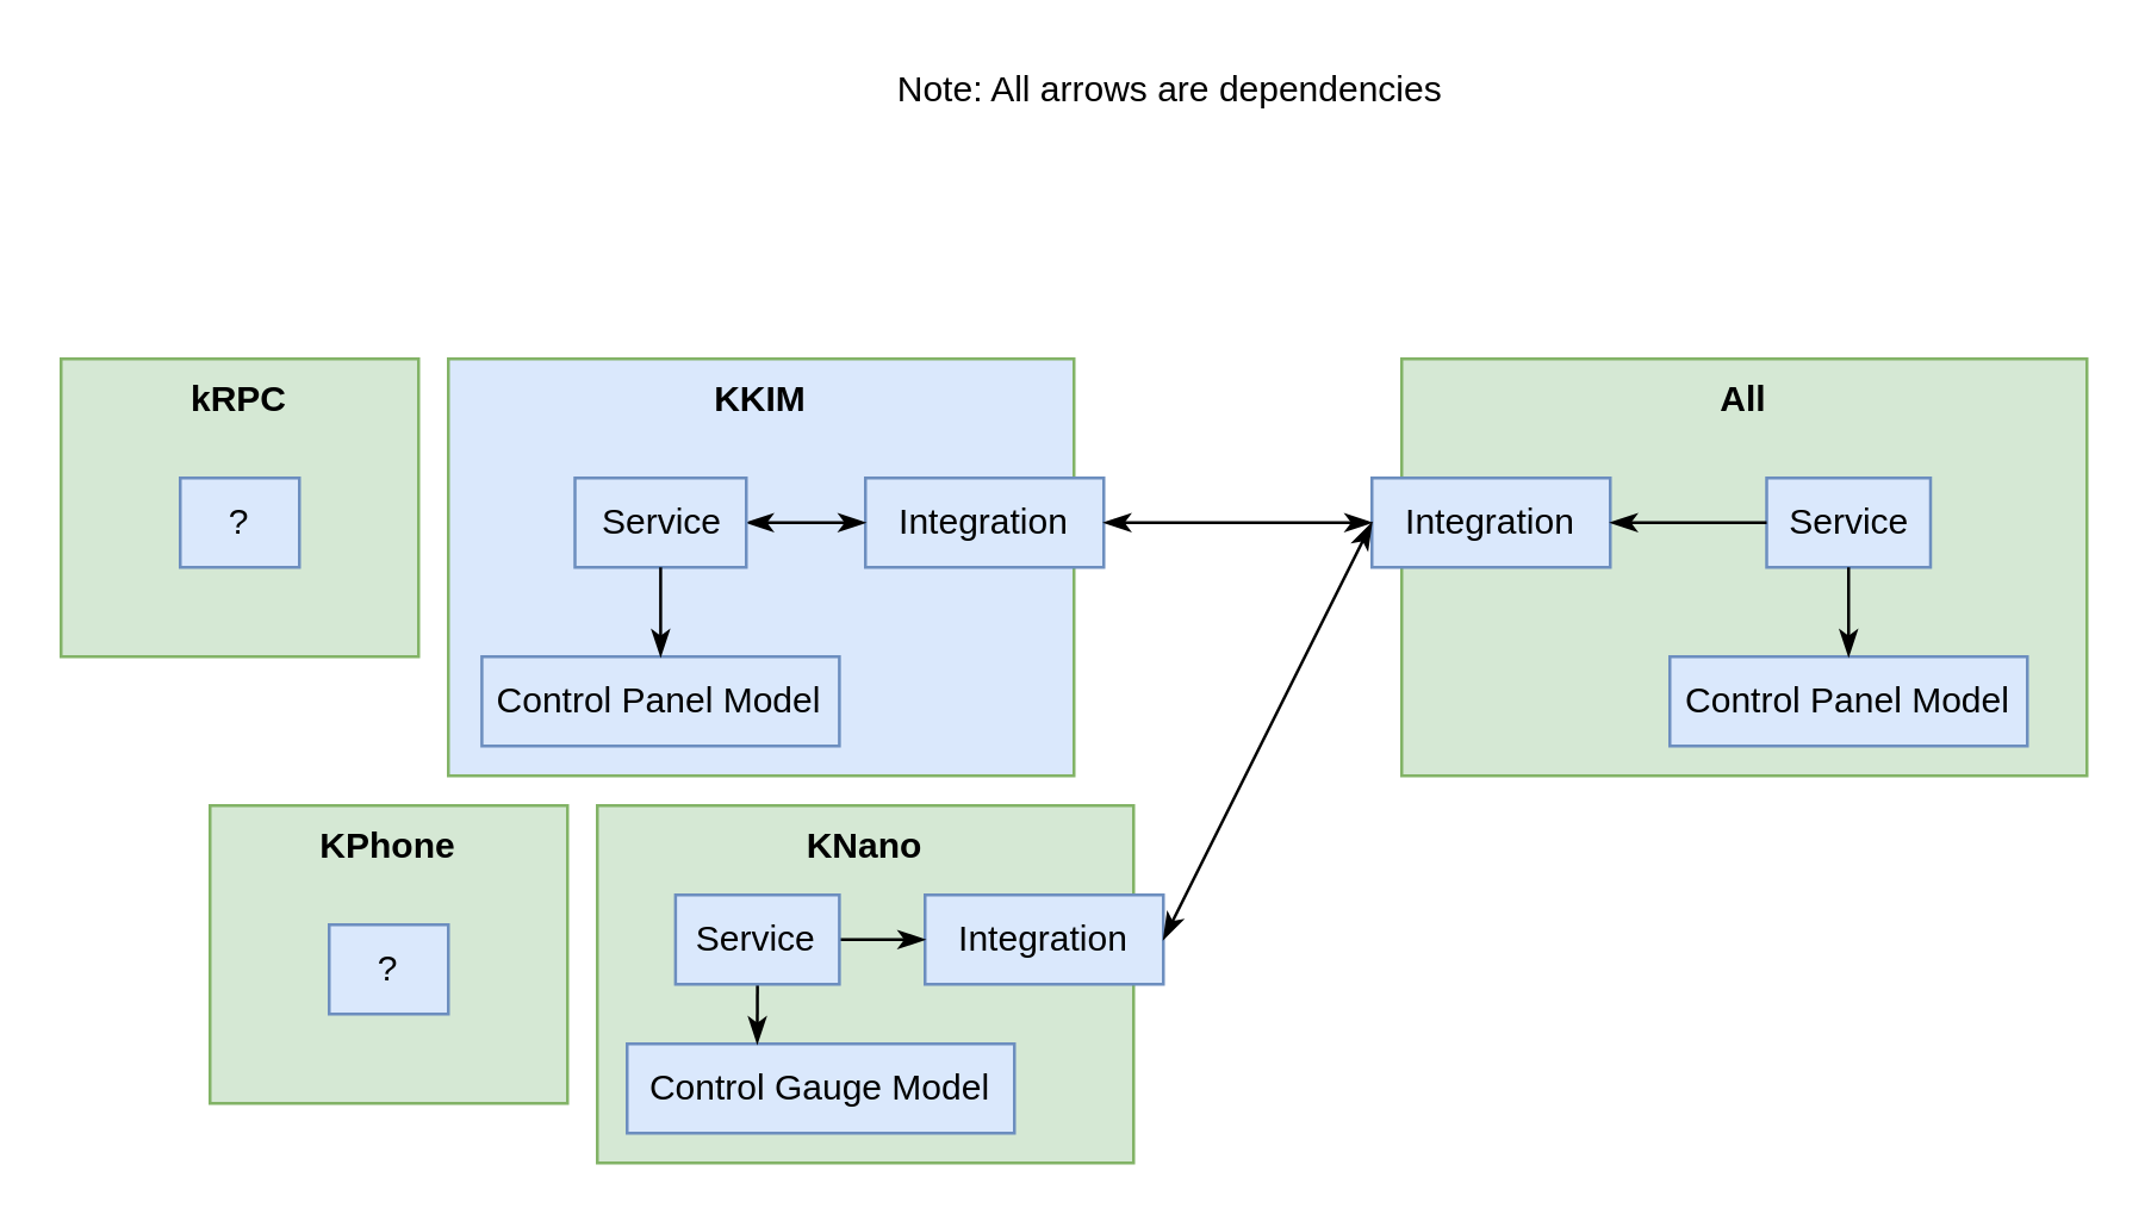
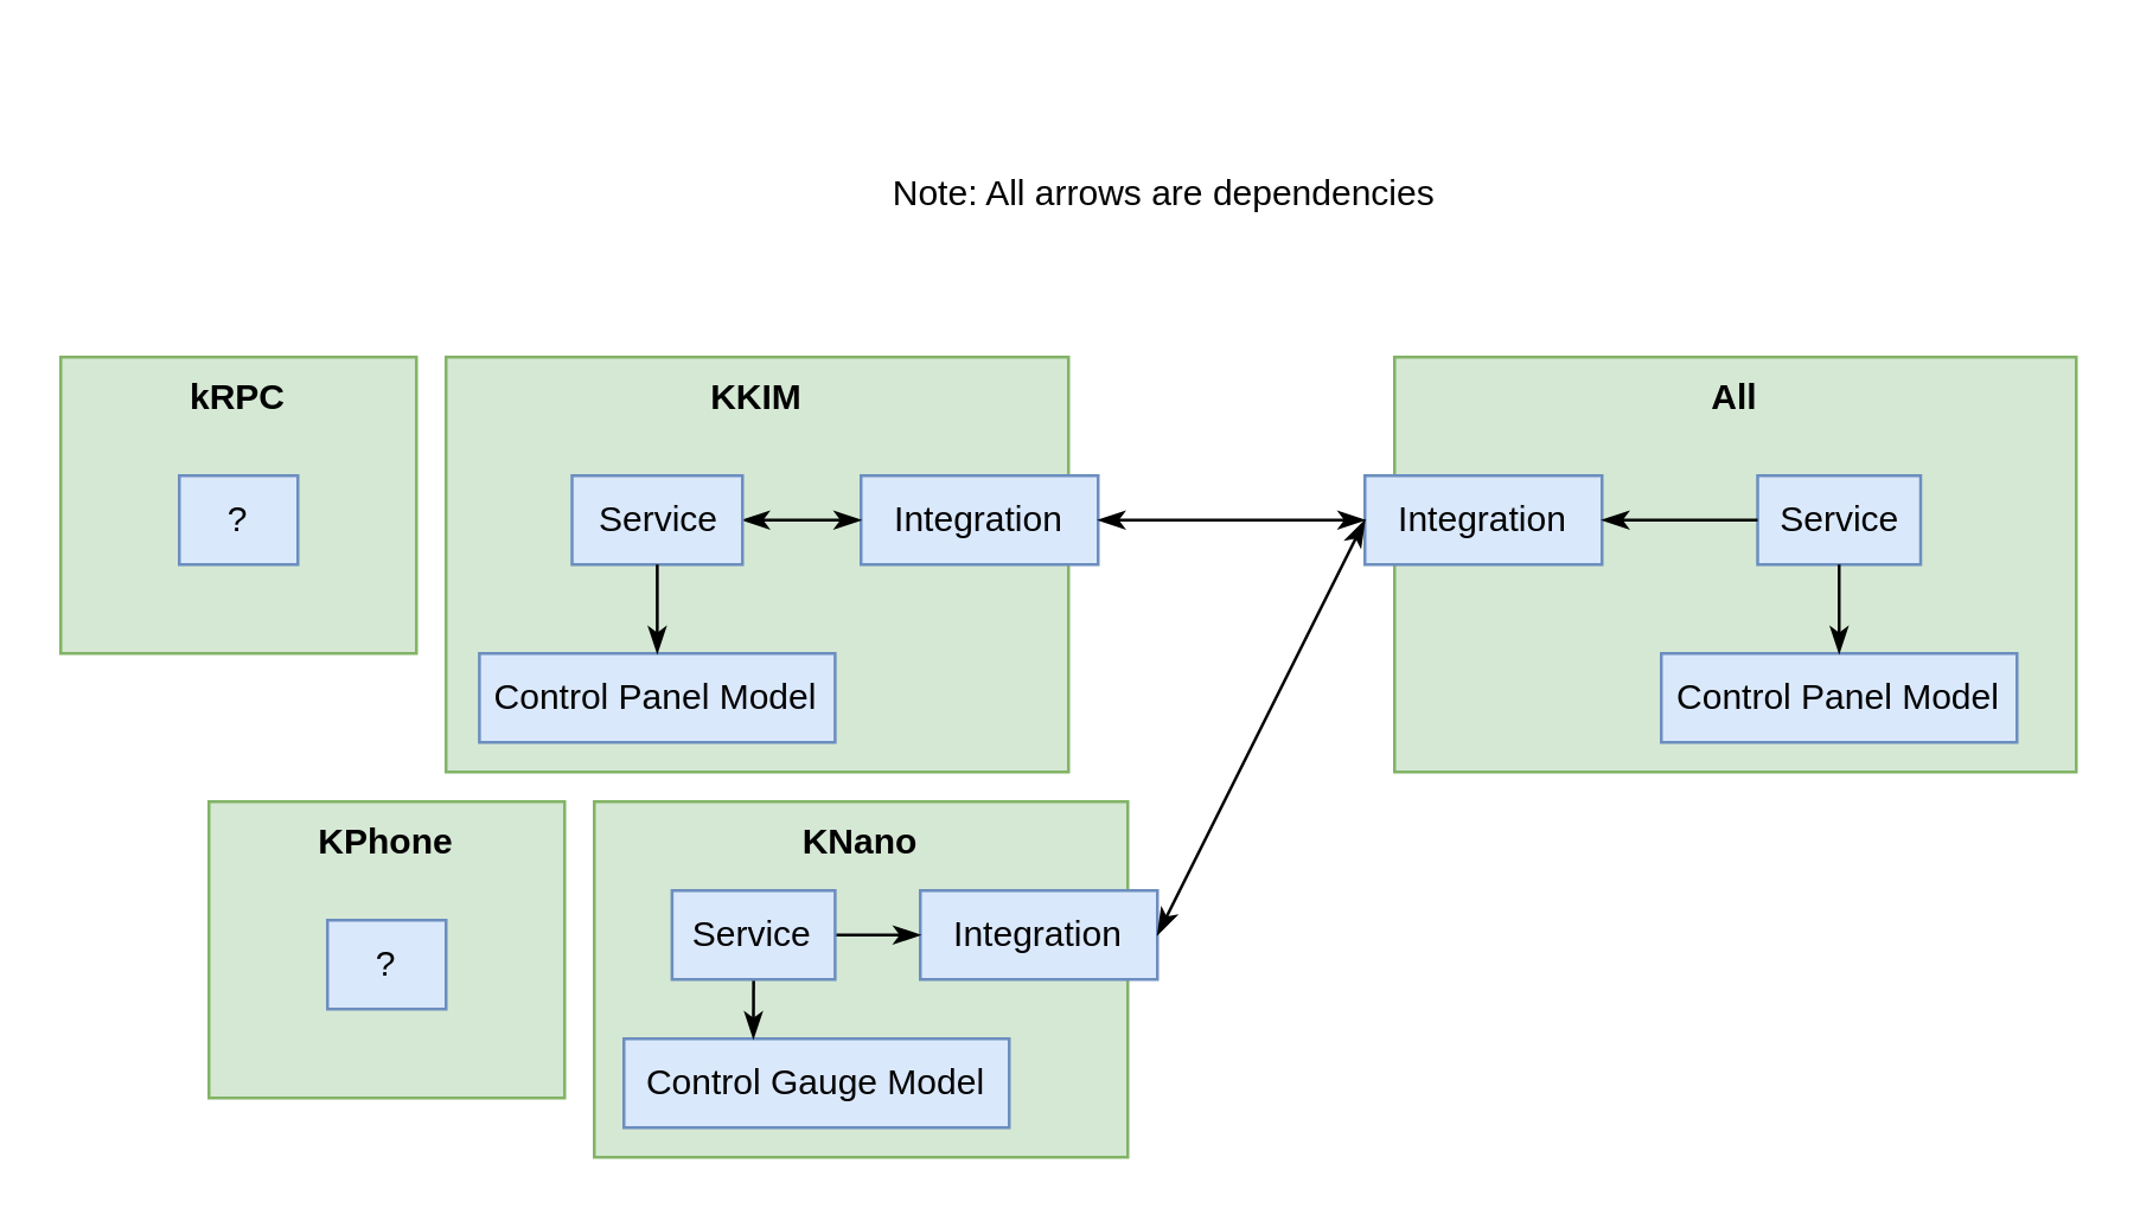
- <mxCell id="2" value="Note: All arrows are dependencies" style="text;html=1;strokeColor=none;fillColor=none;align=center;verticalAlign=middle;whiteSpace=wrap;rounded=0;" parent="1" vertex="1"><mxGeometry x="280" y="20" width="225" height="20" as="geometry" /></mxCell>
+ <mxCell id="2" value="Note: All arrows are dependencies" style="text;html=1;strokeColor=none;fillColor=none;align=center;verticalAlign=middle;whiteSpace=wrap;rounded=0;" parent="1" vertex="1"><mxGeometry x="280" y="55" width="225" height="20" as="geometry" /></mxCell>
- <mxCell id="3" value="&lt;b&gt;KKIM&lt;/b&gt;" style="rounded=0;whiteSpace=wrap;html=1;verticalAlign=top;fillColor=#dae8fc;strokeColor=#82b366;" parent="1" vertex="1"><mxGeometry x="150" y="120" width="210" height="140" as="geometry" /></mxCell>
+ <mxCell id="3" value="&lt;b&gt;KKIM&lt;/b&gt;" style="rounded=0;whiteSpace=wrap;html=1;verticalAlign=top;fillColor=#d5e8d4;strokeColor=#82b366;" parent="1" vertex="1"><mxGeometry x="150" y="120" width="210" height="140" as="geometry" /></mxCell>
